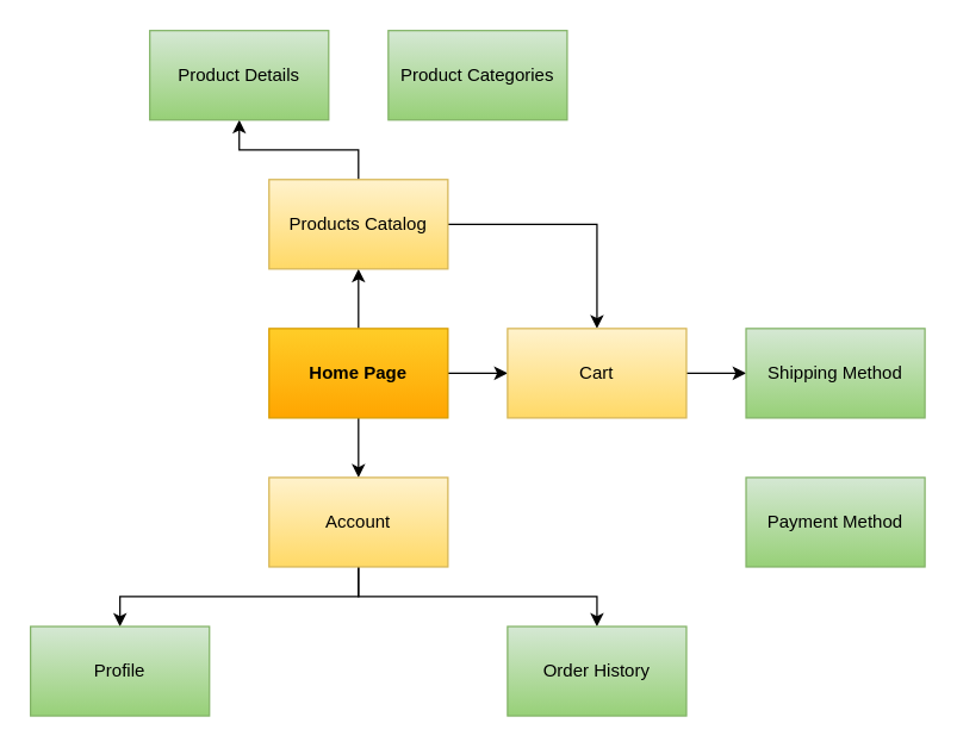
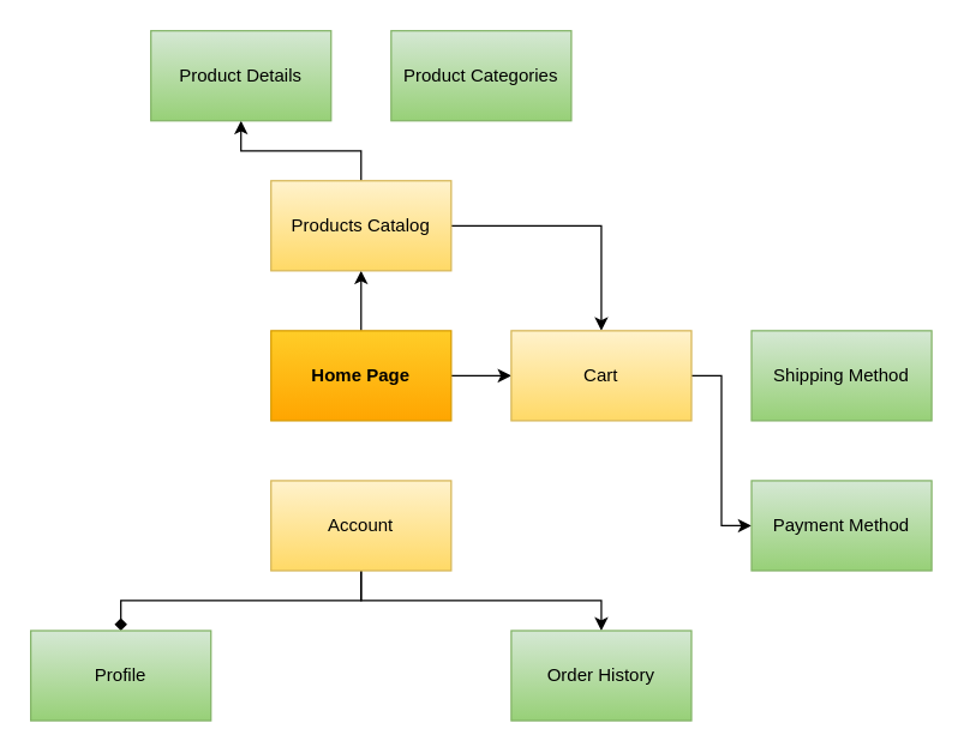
- <mxCell id="11" style="edgeStyle=orthogonalEdgeStyle;rounded=0;orthogonalLoop=1;jettySize=auto;html=1;entryX=0;entryY=0.5;entryDx=0;entryDy=0;strokeColor=#030303;" edge="1" parent="1" source="13" target="17"><mxGeometry relative="1" as="geometry" /></mxCell>
- <mxCell id="4" style="edgeStyle=orthogonalEdgeStyle;rounded=0;orthogonalLoop=1;jettySize=auto;html=1;" edge="1" parent="1" source="5" target="16"><mxGeometry relative="1" as="geometry" /></mxCell>
+ <mxCell id="12" style="edgeStyle=orthogonalEdgeStyle;rounded=0;orthogonalLoop=1;jettySize=auto;html=1;entryX=0;entryY=0.5;entryDx=0;entryDy=0;strokeColor=#030303;" edge="1" parent="1" source="13" target="18"><mxGeometry relative="1" as="geometry" /></mxCell>
- <mxCell id="14" style="edgeStyle=orthogonalEdgeStyle;rounded=0;orthogonalLoop=1;jettySize=auto;html=1;entryX=0.5;entryY=0;entryDx=0;entryDy=0;strokeColor=#030303;exitX=0.5;exitY=1;exitDx=0;exitDy=0;" edge="1" parent="1" source="16" target="19"><mxGeometry relative="1" as="geometry" /></mxCell>
+ <mxCell id="14" style="edgeStyle=orthogonalEdgeStyle;rounded=0;orthogonalLoop=1;jettySize=auto;html=1;entryX=0.5;entryY=0;entryDx=0;entryDy=0;strokeColor=#030303;exitX=0.5;exitY=1;exitDx=0;exitDy=0;endArrow=diamond;" edge="1" parent="1" source="16" target="19"><mxGeometry relative="1" as="geometry" /></mxCell>
